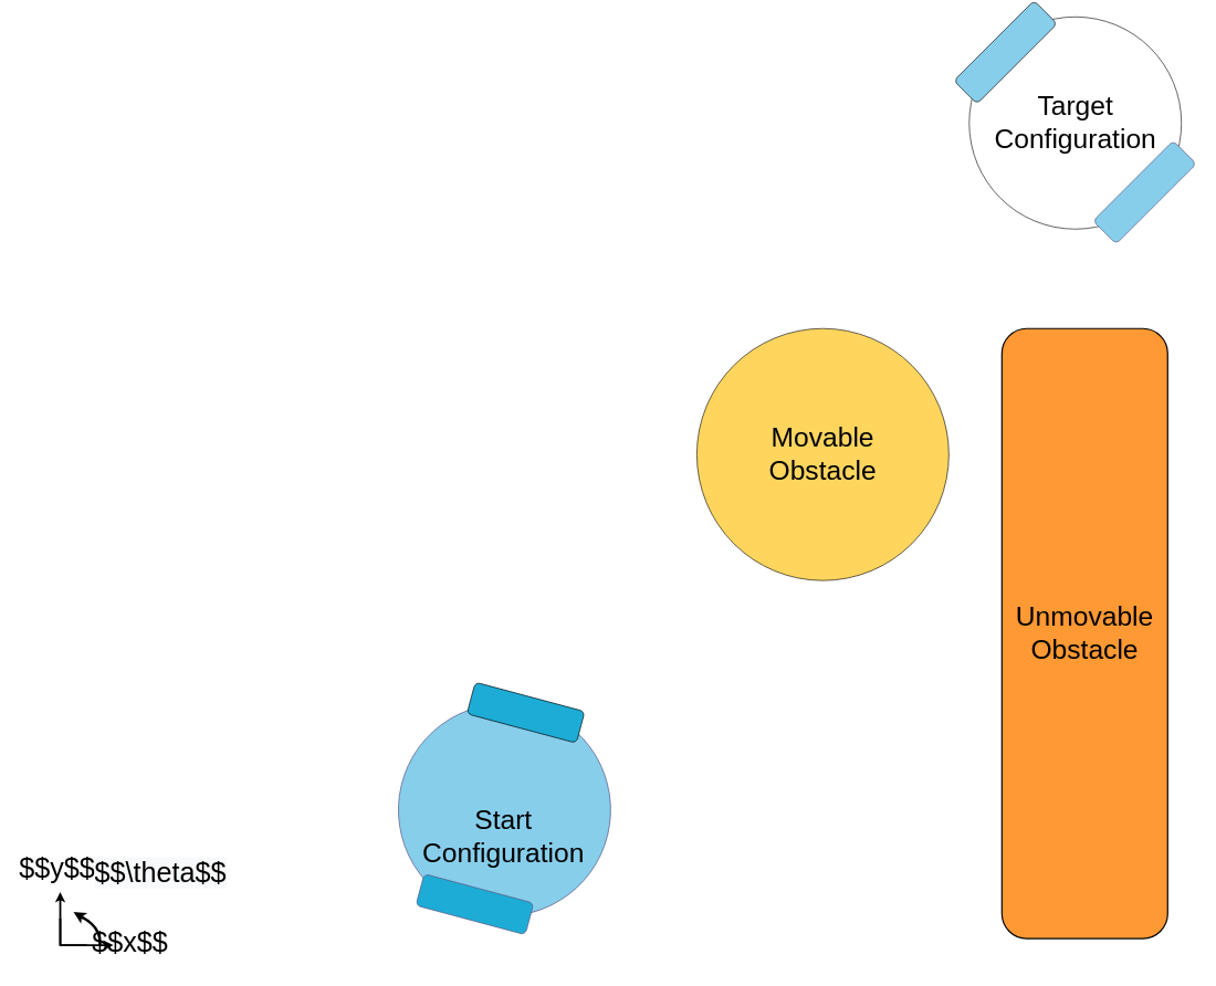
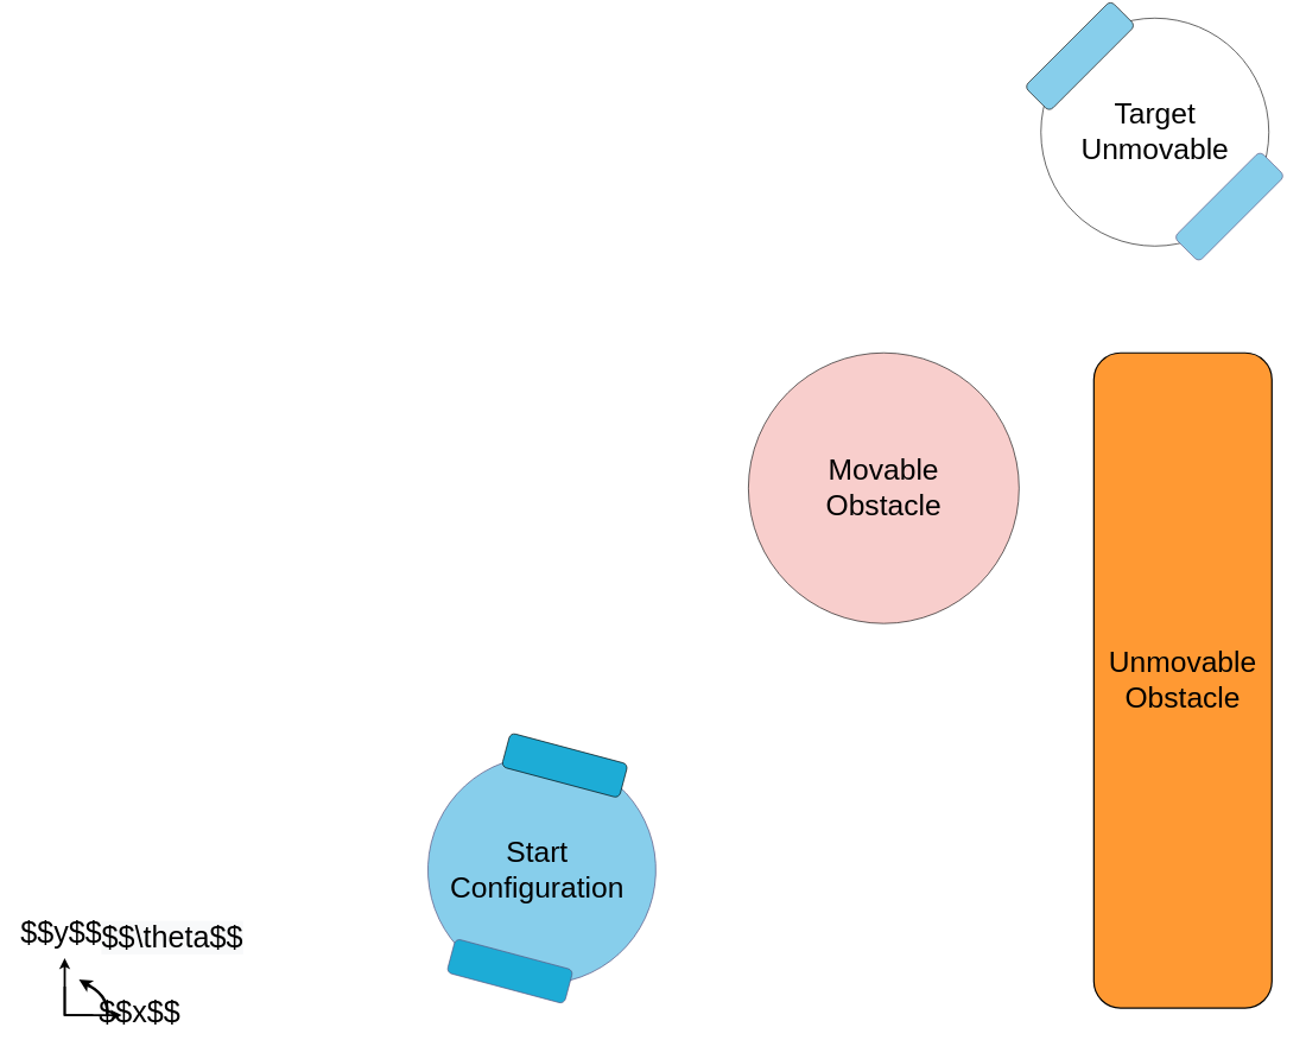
- <mxCell id="2" value="&lt;font style=&quot;font-size: 41px;&quot;&gt;Target&lt;br&gt;Configuration&lt;br&gt;&lt;/font&gt;" style="ellipse;whiteSpace=wrap;html=1;aspect=fixed;fillColor=none;strokeWidth=1;" vertex="1" parent="1"><mxGeometry x="1460.73" y="20" width="320" height="320" as="geometry" /></mxCell>
+ <mxCell id="2" value="&lt;font style=&quot;font-size: 41px;&quot;&gt;Target&lt;br&gt;Unmovable&lt;br&gt;&lt;/font&gt;" style="ellipse;whiteSpace=wrap;html=1;aspect=fixed;fillColor=none;strokeWidth=1;" vertex="1" parent="1"><mxGeometry x="1460.73" y="20" width="320" height="320" as="geometry" /></mxCell>
- <mxCell id="19" value="&lt;font style=&quot;font-size: 41px;&quot;&gt;Movable&lt;br&gt;Obstacle&lt;/font&gt;" style="ellipse;whiteSpace=wrap;html=1;aspect=fixed;fillColor=#FFD55E;" vertex="1" parent="1"><mxGeometry x="1050" y="490" width="380" height="380" as="geometry" /></mxCell>
+ <mxCell id="19" value="&lt;font style=&quot;font-size: 41px;&quot;&gt;Movable&lt;br&gt;Obstacle&lt;/font&gt;" style="ellipse;whiteSpace=wrap;html=1;aspect=fixed;fillColor=#f8cecc;" vertex="1" parent="1"><mxGeometry x="1050" y="490" width="380" height="380" as="geometry" /></mxCell>
- <mxCell id="10" value="&lt;font style=&quot;font-size: 41px;&quot;&gt;Unmovable&lt;br&gt;Obstacle&lt;/font&gt;" style="rounded=1;whiteSpace=wrap;html=1;strokeWidth=2;fillColor=#FF9933;" vertex="1" parent="1"><mxGeometry x="1510" y="490" width="250" height="920" as="geometry" /></mxCell>
+ <mxCell id="10" value="&lt;font style=&quot;font-size: 41px;&quot;&gt;Unmovable&lt;br&gt;Obstacle&lt;/font&gt;" style="rounded=1;whiteSpace=wrap;html=1;strokeWidth=2;fillColor=#FF9933;" vertex="1" parent="1"><mxGeometry x="1535" y="490" width="250" height="920" as="geometry" /></mxCell>
- <mxCell id="9" value="Start&lt;br&gt;Configuration" style="text;html=1;align=center;verticalAlign=middle;resizable=0;points=[];autosize=1;strokeColor=none;fillColor=none;fontSize=41;" vertex="1" parent="1"><mxGeometry x="628.45" y="1206" width="260" height="100" as="geometry" /></mxCell>
+ <mxCell id="9" value="Start&lt;br&gt;Configuration" style="text;html=1;align=center;verticalAlign=middle;resizable=0;points=[];autosize=1;strokeColor=none;fillColor=none;fontSize=41;" vertex="1" parent="1"><mxGeometry x="623.45" y="1166" width="260" height="100" as="geometry" /></mxCell>
